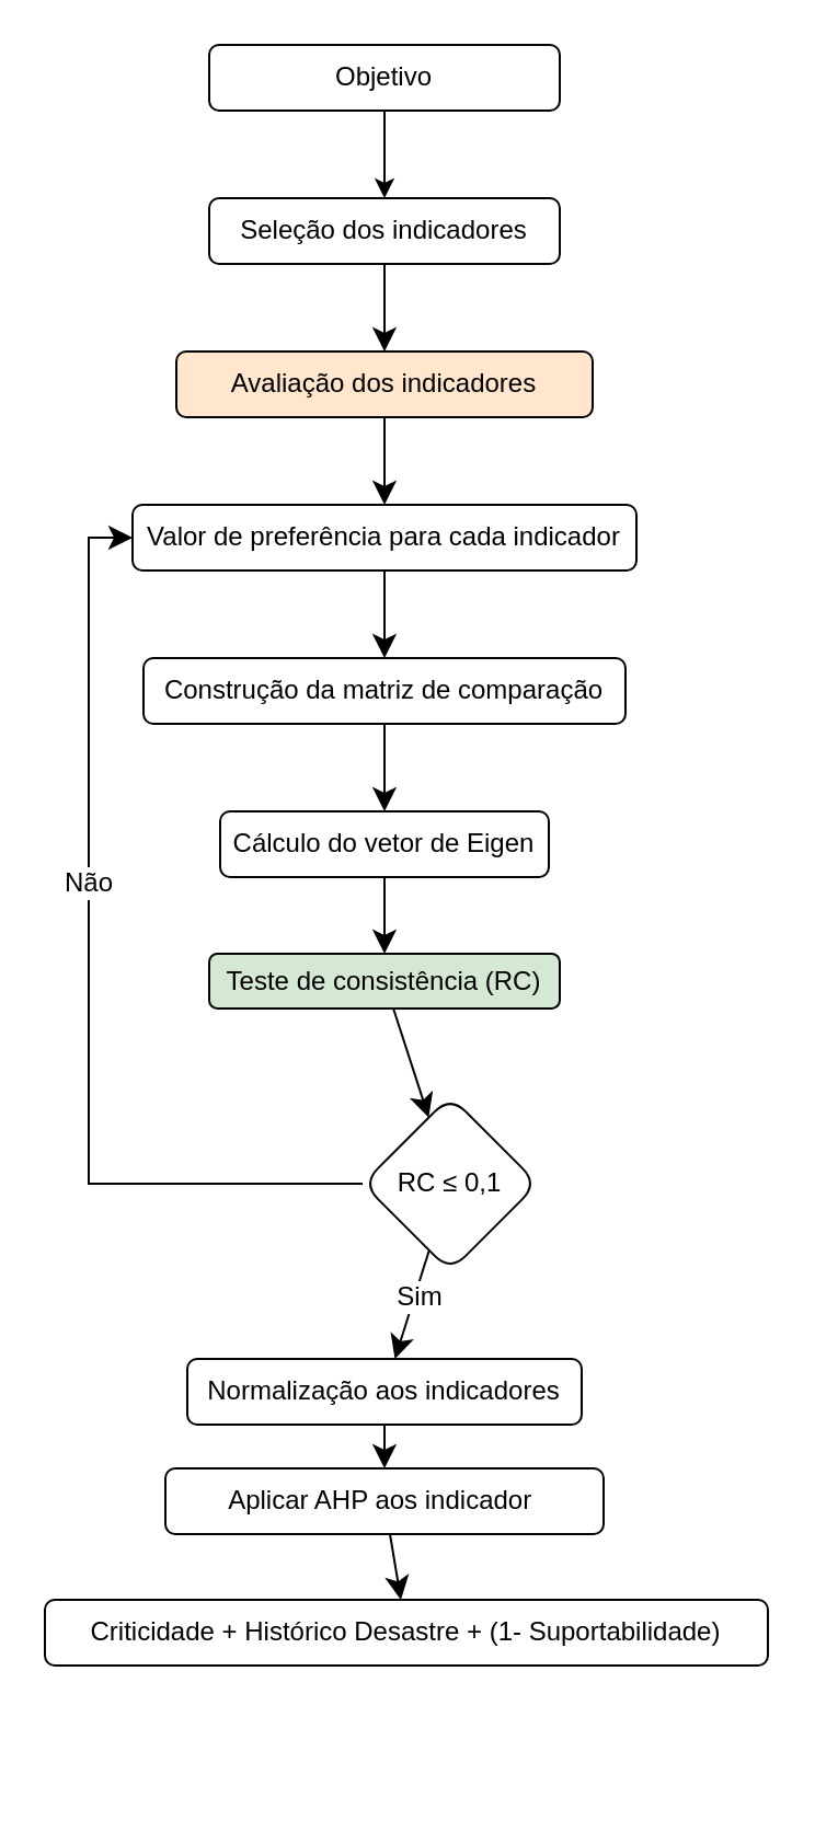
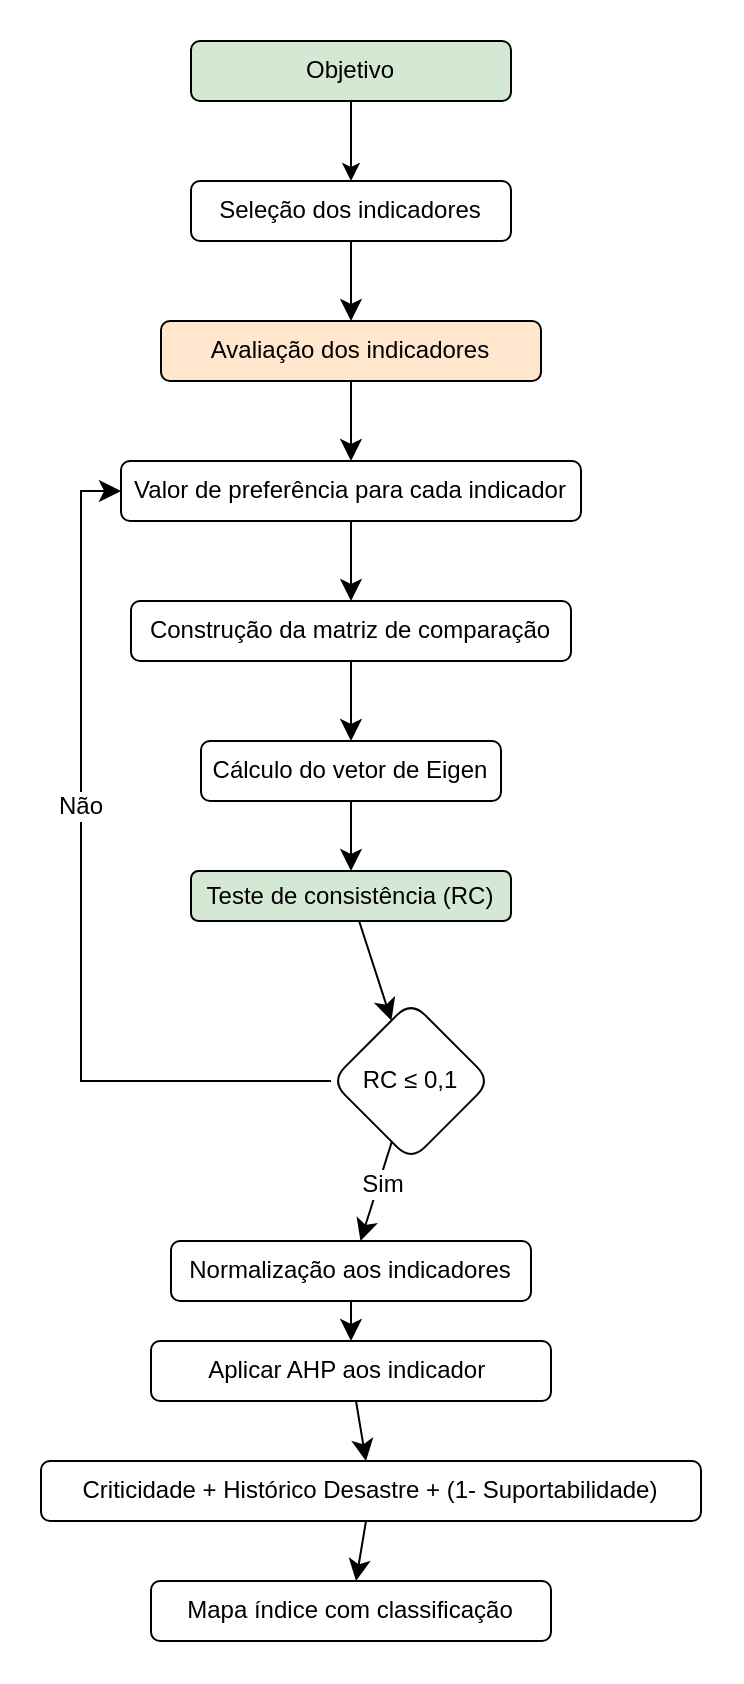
- <mxCell id="27" value="Objetivo" style="rounded=1;whiteSpace=wrap;html=1;fontSize=12;glass=0;strokeWidth=1;shadow=0;" vertex="1" parent="1"><mxGeometry x="95" y="20" width="160" height="30" as="geometry" /></mxCell>
+ <mxCell id="27" value="Objetivo" style="rounded=1;whiteSpace=wrap;html=1;fontSize=12;glass=0;strokeWidth=1;shadow=0;fillColor=#d5e8d4;" vertex="1" parent="1"><mxGeometry x="95" y="20" width="160" height="30" as="geometry" /></mxCell>
+ <mxCell id="23" value="" style="edgeStyle=none;curved=1;rounded=0;orthogonalLoop=1;jettySize=auto;html=1;fontSize=12;startSize=8;endSize=8;" edge="1" parent="1" source="24" target="25"><mxGeometry relative="1" as="geometry" /></mxCell>
+ <mxCell id="25" value="Mapa índice com classificação" style="whiteSpace=wrap;html=1;rounded=1;glass=0;strokeWidth=1;shadow=0;" vertex="1" parent="1"><mxGeometry x="75" y="790" width="200" height="30" as="geometry" /></mxCell>
